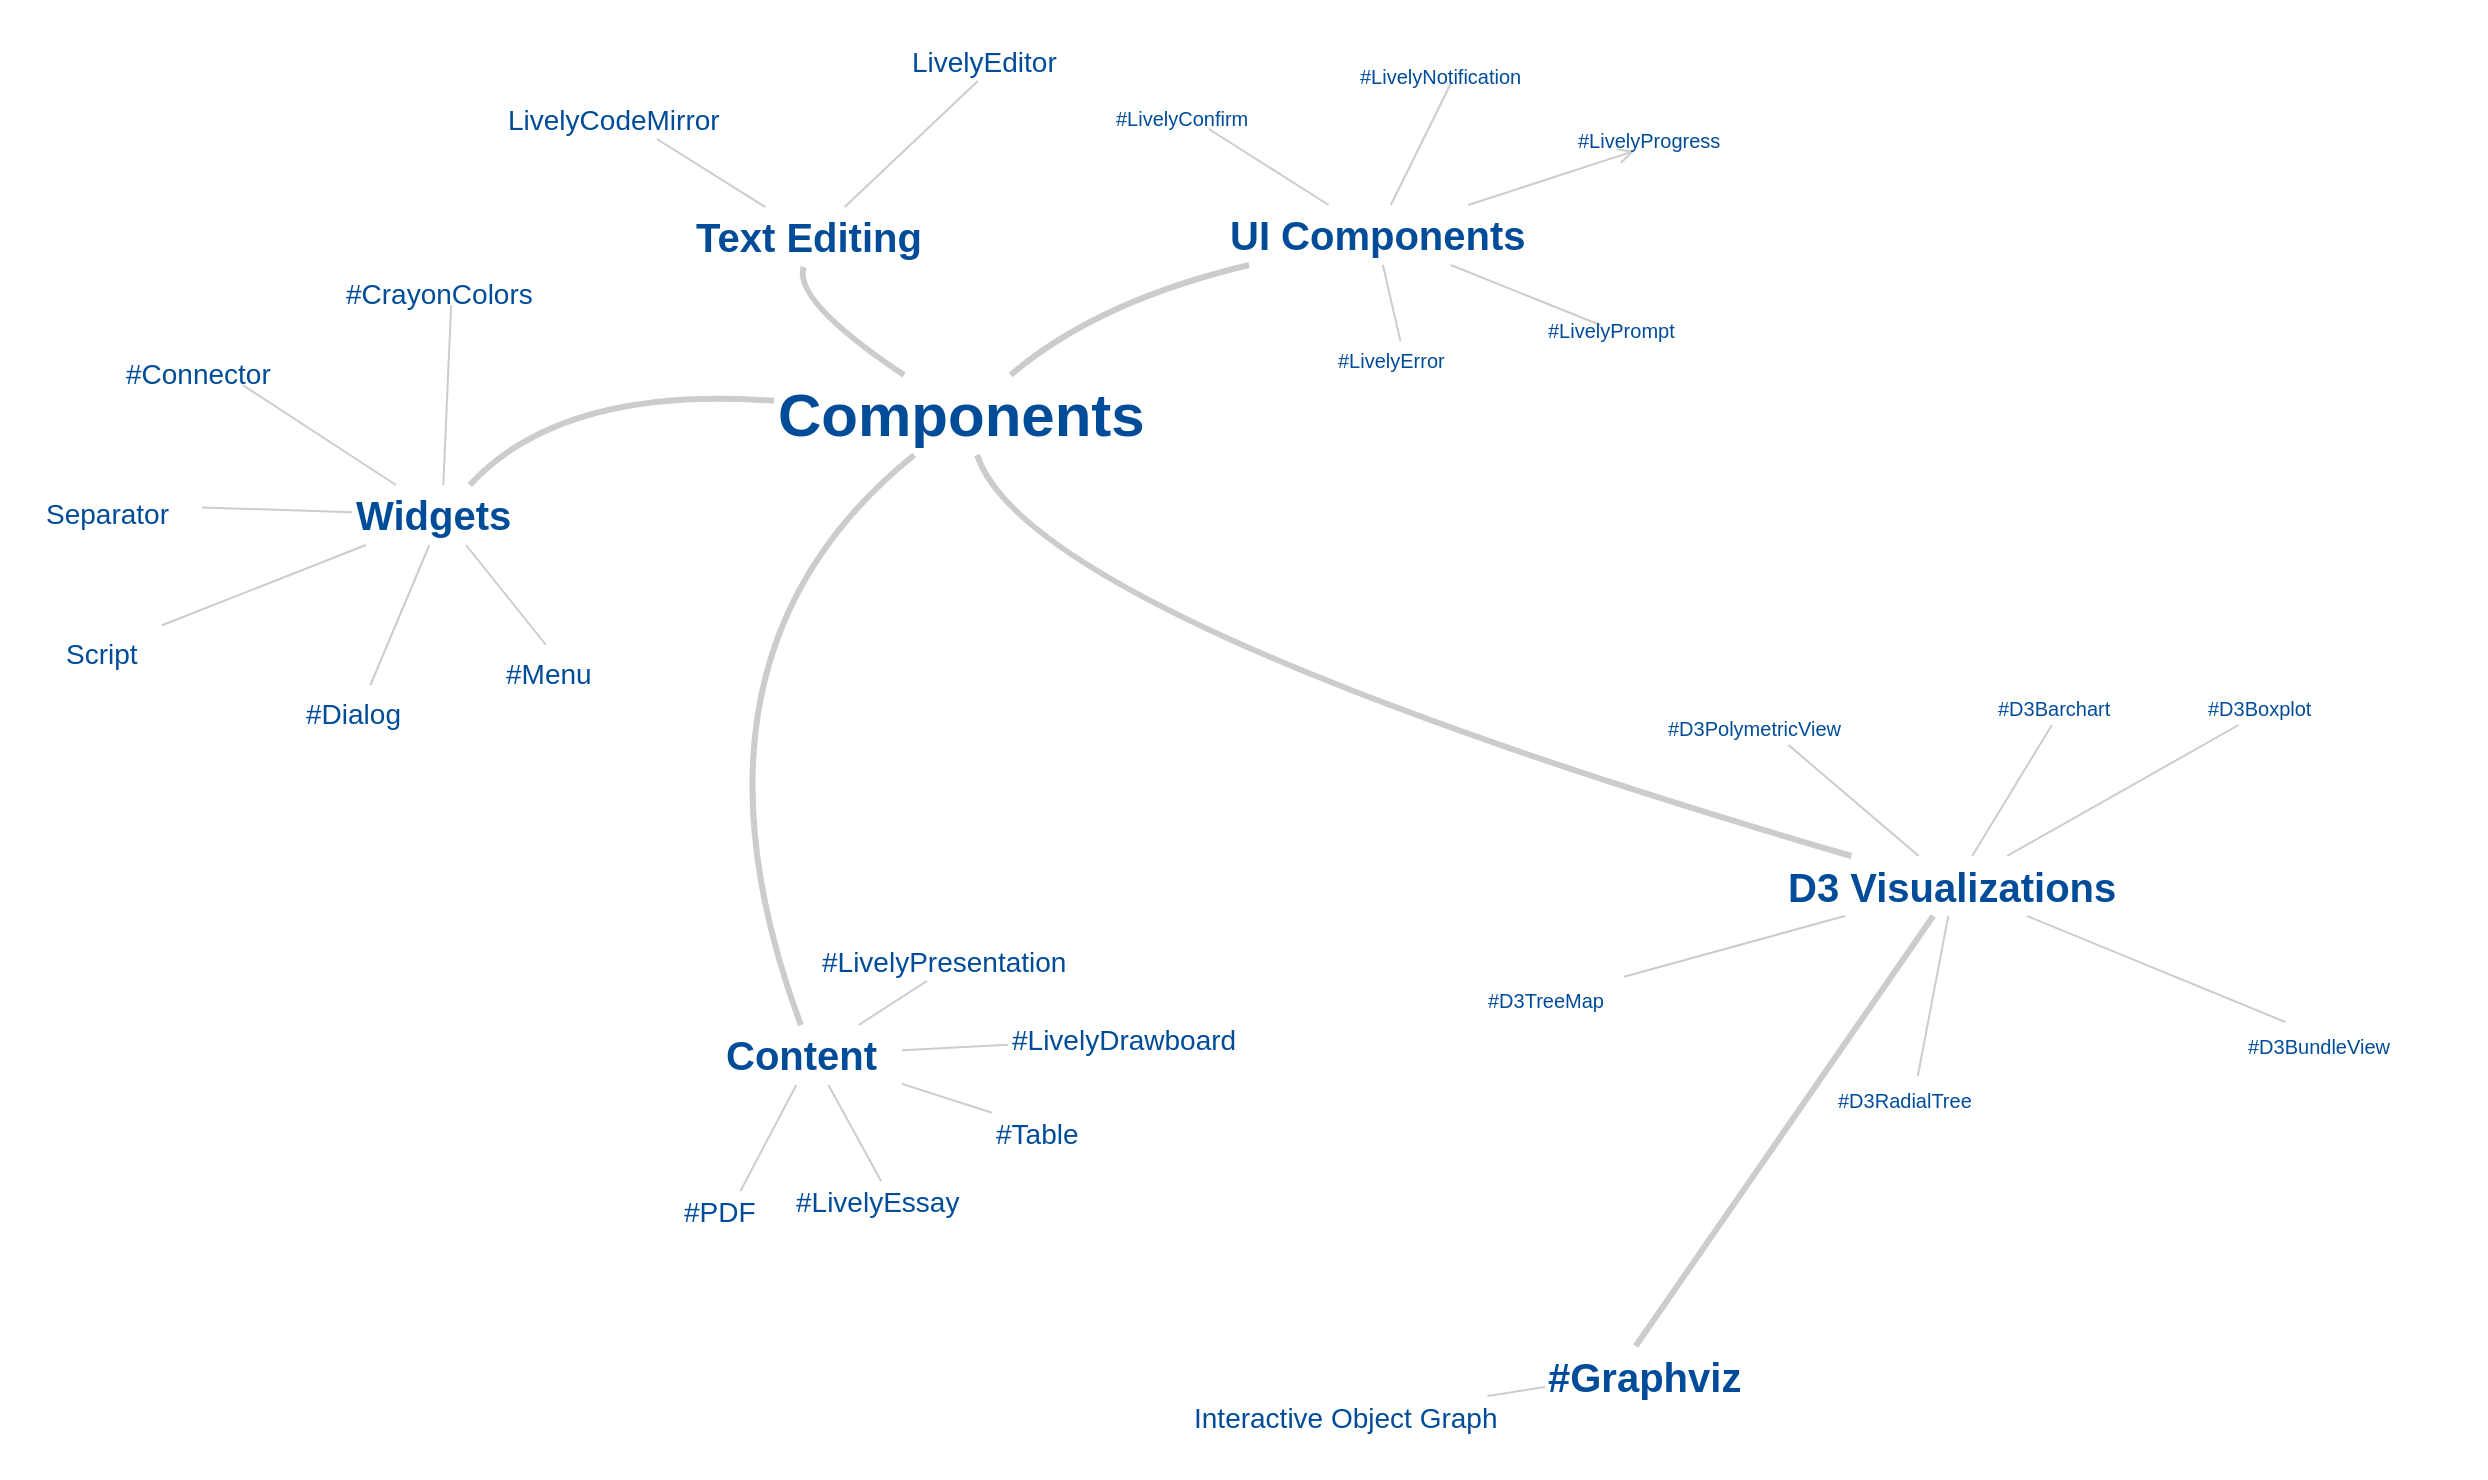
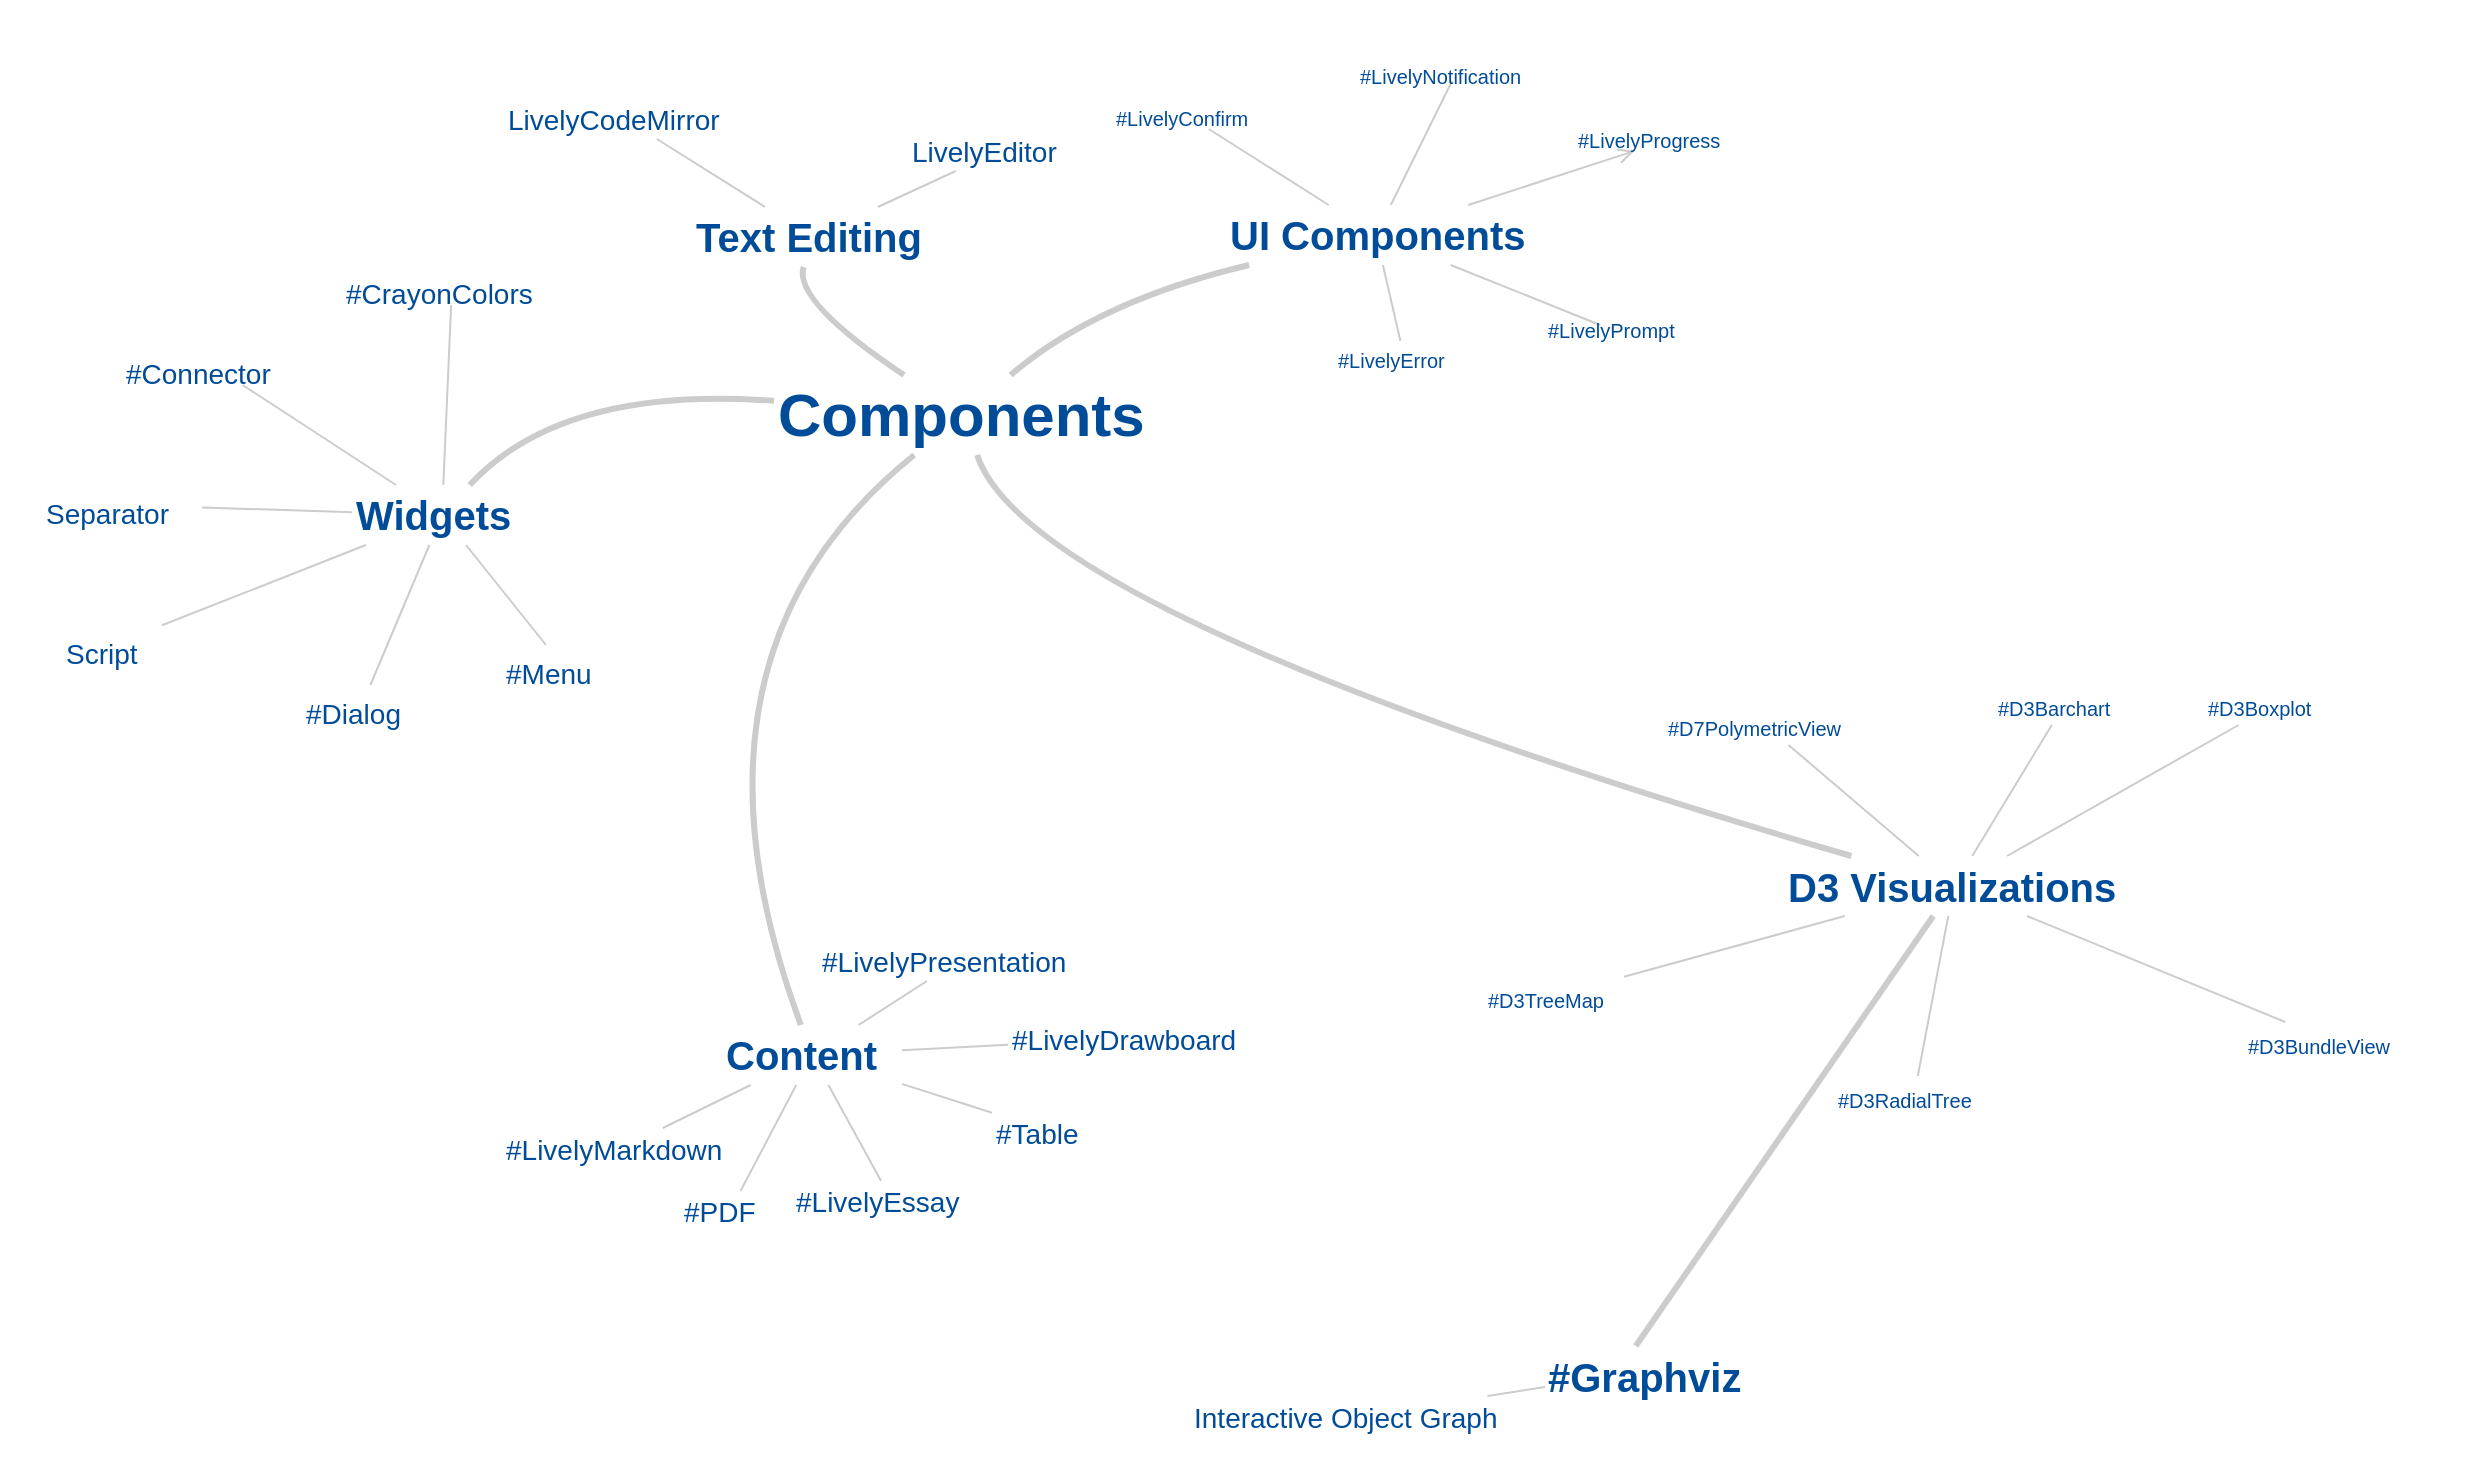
- <mxCell id="22" value="LivelyEditor" style="text;html=1;resizable=0;points=[];autosize=1;align=left;verticalAlign=top;spacingTop=-4;fontSize=14;fontColor=#004C99;" vertex="1" parent="1"><mxGeometry x="454" y="20" width="90" height="20" as="geometry" /></mxCell>
+ <mxCell id="22" value="LivelyEditor" style="text;html=1;resizable=0;points=[];autosize=1;align=left;verticalAlign=top;spacingTop=-4;fontSize=14;fontColor=#004C99;" vertex="1" parent="1"><mxGeometry x="454" y="65" width="90" height="20" as="geometry" /></mxCell>
- <mxCell id="57" value="#D3PolymetricView" style="text;html=1;fontSize=10;fontColor=#004C99;" vertex="1" parent="1"><mxGeometry x="832" y="352" width="100" height="20" as="geometry" /></mxCell>
+ <mxCell id="57" value="#D7PolymetricView" style="text;html=1;fontSize=10;fontColor=#004C99;" vertex="1" parent="1"><mxGeometry x="832" y="352" width="100" height="20" as="geometry" /></mxCell>
+ <mxCell id="23" style="edgeStyle=none;orthogonalLoop=1;jettySize=auto;html=1;shadow=0;endArrow=none;strokeColor=#CCCCCC;strokeWidth=1;fontSize=14;fontColor=#004C99;" edge="1" parent="1" source="29" target="31"><mxGeometry relative="1" as="geometry" /></mxCell>
+ <mxCell id="31" value="&lt;div&gt;#LivelyMarkdown&lt;/div&gt;" style="text;html=1;resizable=0;points=[];autosize=1;align=left;verticalAlign=top;spacingTop=-4;fontSize=14;fontColor=#004C99;" vertex="1" parent="1"><mxGeometry x="250.5" y="563.5" width="120" height="20" as="geometry" /></mxCell>
